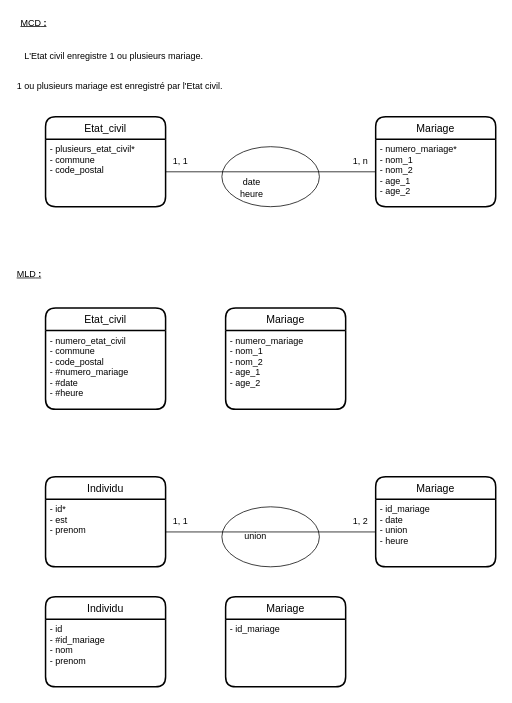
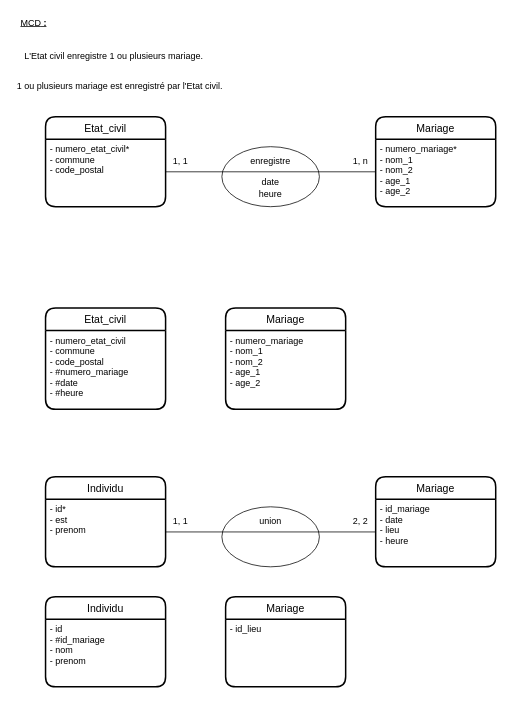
- <mxCell id="13" value="- plusieurs_etat_civil*&#10;- commune&#10;- code_postal" style="align=left;strokeColor=none;fillColor=none;spacingLeft=4;fontSize=12;verticalAlign=top;resizable=0;rotatable=0;part=1;" parent="12" vertex="1"><mxGeometry y="30" width="160" height="90" as="geometry" /></mxCell>
+ <mxCell id="13" value="- numero_etat_civil*&#10;- commune&#10;- code_postal" style="align=left;strokeColor=none;fillColor=none;spacingLeft=4;fontSize=12;verticalAlign=top;resizable=0;rotatable=0;part=1;" parent="12" vertex="1"><mxGeometry y="30" width="160" height="90" as="geometry" /></mxCell>
+ <mxCell id="5" value="enregistre" style="text;html=1;strokeColor=none;fillColor=none;align=center;verticalAlign=middle;whiteSpace=wrap;rounded=0;" parent="1" vertex="1"><mxGeometry x="340" y="205" width="40" height="20" as="geometry" /></mxCell>
- <mxCell id="10" value="date&lt;br&gt;heure" style="text;html=1;strokeColor=none;fillColor=none;align=center;verticalAlign=middle;whiteSpace=wrap;rounded=0;" parent="1" vertex="1"><mxGeometry x="315" y="240" width="40" height="20" as="geometry" /></mxCell>
+ <mxCell id="10" value="date&lt;br&gt;heure" style="text;html=1;strokeColor=none;fillColor=none;align=center;verticalAlign=middle;whiteSpace=wrap;rounded=0;" parent="1" vertex="1"><mxGeometry x="340" y="240" width="40" height="20" as="geometry" /></mxCell>
- <mxCell id="11" value="&lt;u&gt;MLD&lt;b&gt;&amp;nbsp;:&lt;/b&gt;&lt;/u&gt;" style="text;html=1;strokeColor=none;fillColor=none;align=left;verticalAlign=middle;whiteSpace=wrap;rounded=0;" parent="1" vertex="1"><mxGeometry x="20" y="355" width="330" height="20" as="geometry" /></mxCell>
- <mxCell id="28" value="- id_mariage&#10;- date&#10;- union&#10;- heure" style="align=left;strokeColor=none;fillColor=none;spacingLeft=4;fontSize=12;verticalAlign=top;resizable=0;rotatable=0;part=1;" vertex="1" parent="27"><mxGeometry y="30" width="160" height="90" as="geometry" /></mxCell>
+ <mxCell id="28" value="- id_mariage&#10;- date&#10;- lieu&#10;- heure" style="align=left;strokeColor=none;fillColor=none;spacingLeft=4;fontSize=12;verticalAlign=top;resizable=0;rotatable=0;part=1;" vertex="1" parent="27"><mxGeometry y="30" width="160" height="90" as="geometry" /></mxCell>
- <mxCell id="24" value="1, 2" style="text;html=1;strokeColor=none;fillColor=none;align=center;verticalAlign=middle;whiteSpace=wrap;rounded=0;" vertex="1" parent="1"><mxGeometry x="460" y="685" width="40" height="20" as="geometry" /></mxCell>
+ <mxCell id="24" value="2, 2" style="text;html=1;strokeColor=none;fillColor=none;align=center;verticalAlign=middle;whiteSpace=wrap;rounded=0;" vertex="1" parent="1"><mxGeometry x="460" y="685" width="40" height="20" as="geometry" /></mxCell>
- <mxCell id="22" value="union" style="text;html=1;strokeColor=none;fillColor=none;align=center;verticalAlign=middle;whiteSpace=wrap;rounded=0;" vertex="1" parent="1"><mxGeometry x="320" y="705" width="40" height="20" as="geometry" /></mxCell>
+ <mxCell id="22" value="union" style="text;html=1;strokeColor=none;fillColor=none;align=center;verticalAlign=middle;whiteSpace=wrap;rounded=0;" vertex="1" parent="1"><mxGeometry x="340" y="685" width="40" height="20" as="geometry" /></mxCell>
- <mxCell id="32" value="- id_mariage" style="align=left;strokeColor=none;fillColor=none;spacingLeft=4;fontSize=12;verticalAlign=top;resizable=0;rotatable=0;part=1;" vertex="1" parent="31"><mxGeometry y="30" width="160" height="90" as="geometry" /></mxCell>
+ <mxCell id="32" value="- id_lieu" style="align=left;strokeColor=none;fillColor=none;spacingLeft=4;fontSize=12;verticalAlign=top;resizable=0;rotatable=0;part=1;" vertex="1" parent="31"><mxGeometry y="30" width="160" height="90" as="geometry" /></mxCell>
